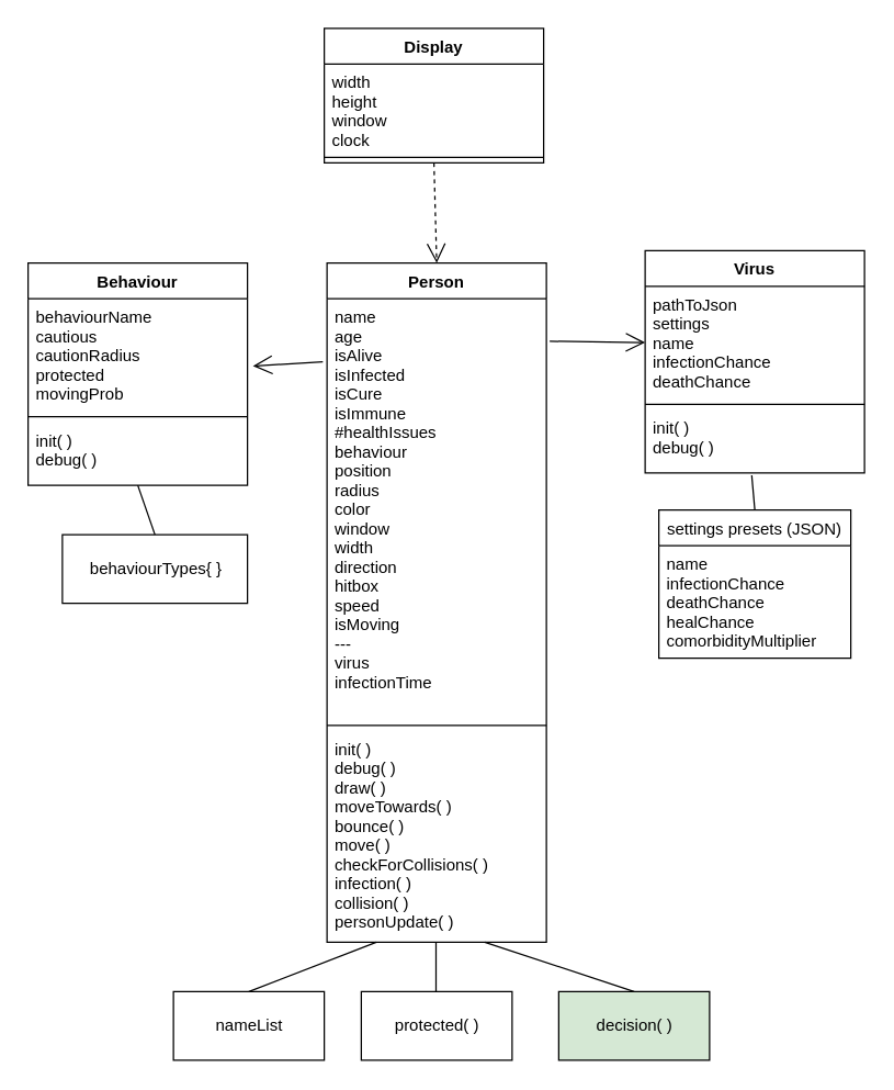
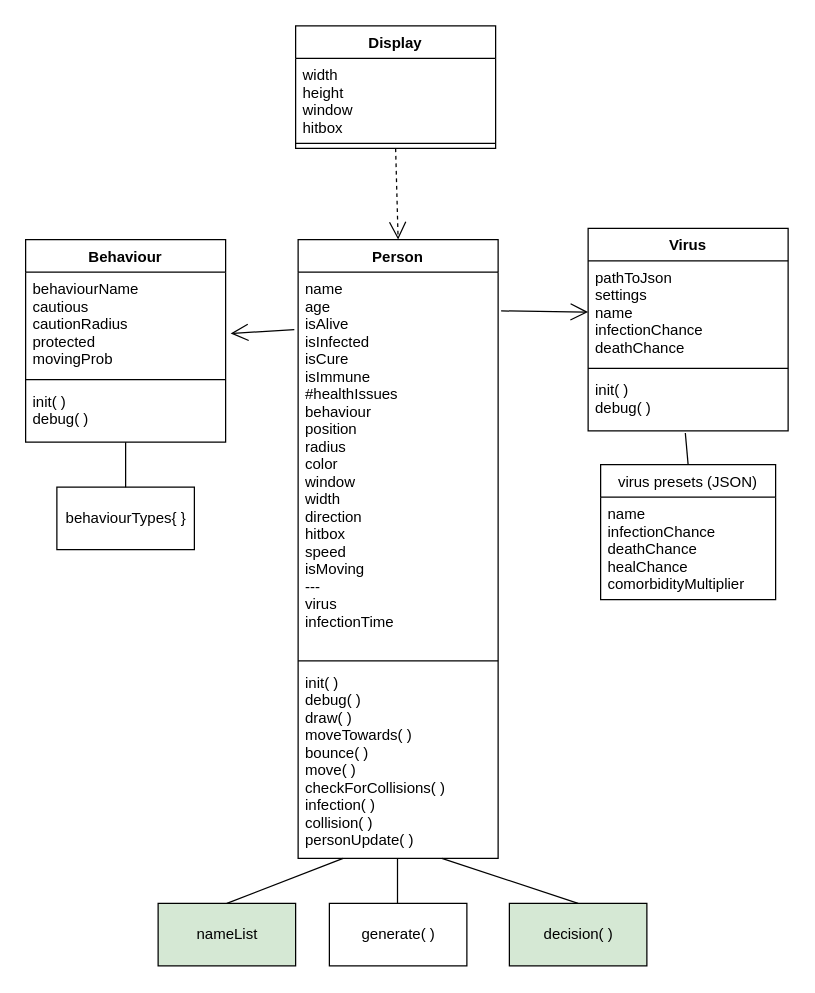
- <mxCell id="5" value="width&#10;height&#10;window&#10;clock" style="text;strokeColor=none;fillColor=none;align=left;verticalAlign=top;spacingLeft=4;spacingRight=4;overflow=hidden;rotatable=0;points=[[0,0.5],[1,0.5]];portConstraint=eastwest;" parent="4" vertex="1"><mxGeometry y="26" width="160" height="64" as="geometry" /></mxCell>
+ <mxCell id="5" value="width&#10;height&#10;window&#10;hitbox" style="text;strokeColor=none;fillColor=none;align=left;verticalAlign=top;spacingLeft=4;spacingRight=4;overflow=hidden;rotatable=0;points=[[0,0.5],[1,0.5]];portConstraint=eastwest;" parent="4" vertex="1"><mxGeometry y="26" width="160" height="64" as="geometry" /></mxCell>
- <mxCell id="29" value="settings presets (JSON)" style="swimlane;fontStyle=0;childLayout=stackLayout;horizontal=1;startSize=26;fillColor=none;horizontalStack=0;resizeParent=1;resizeParentMax=0;resizeLast=0;collapsible=1;marginBottom=0;" parent="1" vertex="1"><mxGeometry x="480" y="371" width="140" height="108" as="geometry" /></mxCell>
+ <mxCell id="29" value="virus presets (JSON)" style="swimlane;fontStyle=0;childLayout=stackLayout;horizontal=1;startSize=26;fillColor=none;horizontalStack=0;resizeParent=1;resizeParentMax=0;resizeLast=0;collapsible=1;marginBottom=0;" parent="1" vertex="1"><mxGeometry x="480" y="371" width="140" height="108" as="geometry" /></mxCell>
- <mxCell id="2" value="behaviourTypes{ }" style="html=1;" parent="1" vertex="1"><mxGeometry x="45" y="389" width="135" height="50" as="geometry" /></mxCell>
+ <mxCell id="2" value="behaviourTypes{ }" style="html=1;" parent="1" vertex="1"><mxGeometry x="45" y="389" width="110" height="50" as="geometry" /></mxCell>
- <mxCell id="21" value="nameList" style="html=1;" parent="1" vertex="1"><mxGeometry x="126" y="722" width="110" height="50" as="geometry" /></mxCell>
+ <mxCell id="21" value="nameList" style="html=1;fillColor=#d5e8d4;" parent="1" vertex="1"><mxGeometry x="126" y="722" width="110" height="50" as="geometry" /></mxCell>
- <mxCell id="7" value="protected( )" style="html=1;" parent="1" vertex="1"><mxGeometry x="263" y="722" width="110" height="50" as="geometry" /></mxCell>
+ <mxCell id="7" value="generate( )" style="html=1;" parent="1" vertex="1"><mxGeometry x="263" y="722" width="110" height="50" as="geometry" /></mxCell>
